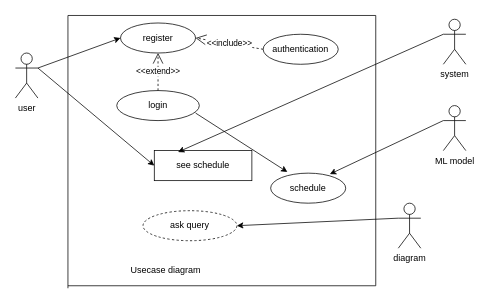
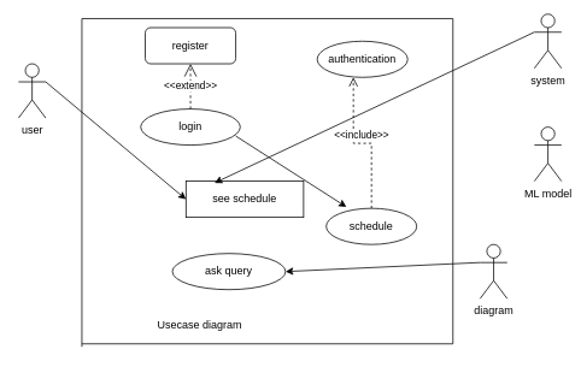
- <mxCell id="4" value="register" style="ellipse;whiteSpace=wrap;html=1;" vertex="1" parent="1"><mxGeometry x="160" y="30" width="100" height="40" as="geometry" /></mxCell>
+ <mxCell id="4" value="register" style="whiteSpace=wrap;html=1;rounded=1;" vertex="1" parent="1"><mxGeometry x="160" y="30" width="100" height="40" as="geometry" /></mxCell>
- <mxCell id="7" value="system" style="shape=umlActor;verticalLabelPosition=bottom;verticalAlign=top;html=1;" vertex="1" parent="1"><mxGeometry x="590" y="25" width="30" height="60" as="geometry" /></mxCell>
+ <mxCell id="7" value="system" style="shape=umlActor;verticalLabelPosition=bottom;verticalAlign=top;html=1;" vertex="1" parent="1"><mxGeometry x="590" y="15" width="30" height="60" as="geometry" /></mxCell>
- <mxCell id="14" value="&amp;lt;&amp;lt;include&amp;gt;&amp;gt;" style="endArrow=open;endSize=12;dashed=1;html=1;rounded=0;exitX=0;exitY=0.5;exitDx=0;exitDy=0;entryX=1;entryY=0.5;entryDx=0;entryDy=0;" edge="1" parent="1" source="8" target="4"><mxGeometry width="160" relative="1" as="geometry"><mxPoint x="220" y="130" as="sourcePoint" /><mxPoint x="220" y="80" as="targetPoint" /></mxGeometry></mxCell>
- <mxCell id="15" value="" style="endArrow=classic;html=1;rounded=0;exitX=1;exitY=0.333;exitDx=0;exitDy=0;exitPerimeter=0;entryX=0;entryY=0.5;entryDx=0;entryDy=0;" edge="1" parent="1" source="2" target="4"><mxGeometry width="50" height="50" relative="1" as="geometry"><mxPoint x="310" y="190" as="sourcePoint" /><mxPoint x="360" y="140" as="targetPoint" /></mxGeometry></mxCell>
+ <mxCell id="12" value="&amp;lt;&amp;lt;include&amp;gt;&amp;gt;" style="html=1;verticalAlign=bottom;endArrow=open;dashed=1;endSize=8;edgeStyle=elbowEdgeStyle;elbow=vertical;curved=0;rounded=0;entryX=0.4;entryY=1;entryDx=0;entryDy=0;entryPerimeter=0;exitX=0.5;exitY=0;exitDx=0;exitDy=0;" edge="1" parent="1" source="10" target="8"><mxGeometry relative="1" as="geometry"><mxPoint x="370" y="160" as="sourcePoint" /><mxPoint x="290" y="160" as="targetPoint" /></mxGeometry></mxCell>
- <mxCell id="19" value="" style="endArrow=classic;html=1;rounded=0;exitX=0;exitY=0.333;exitDx=0;exitDy=0;exitPerimeter=0;entryX=0.788;entryY=0.032;entryDx=0;entryDy=0;entryPerimeter=0;" edge="1" parent="1" source="6" target="10"><mxGeometry width="50" height="50" relative="1" as="geometry"><mxPoint x="310" y="190" as="sourcePoint" /><mxPoint x="360" y="140" as="targetPoint" /></mxGeometry></mxCell>
- <mxCell id="11" value="ask query" style="ellipse;whiteSpace=wrap;html=1;dashed=1;" vertex="1" parent="1"><mxGeometry x="190" y="280" width="125" height="40" as="geometry" /></mxCell>
+ <mxCell id="11" value="ask query" style="ellipse;whiteSpace=wrap;html=1;" vertex="1" parent="1"><mxGeometry x="190" y="280" width="125" height="40" as="geometry" /></mxCell>
